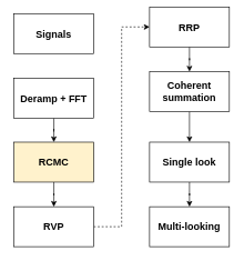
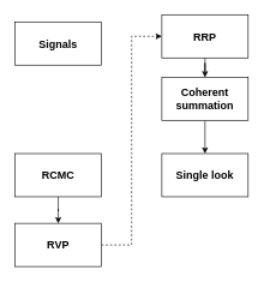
- <mxCell id="10" value="RRP" style="rounded=0;whiteSpace=wrap;html=1;fontStyle=1;fontSize=15;" vertex="1" parent="1"><mxGeometry x="224" y="10" width="120" height="60" as="geometry" /></mxCell>
+ <mxCell id="10" value="RRP" style="rounded=0;whiteSpace=wrap;html=1;fontStyle=1;fontSize=15;" vertex="1" parent="1"><mxGeometry x="224" y="20" width="120" height="60" as="geometry" /></mxCell>
- <mxCell id="2" value="Signals" style="rounded=0;whiteSpace=wrap;html=1;fontStyle=1;fontSize=15;" vertex="1" parent="1"><mxGeometry x="20" y="20" width="120" height="60" as="geometry" /></mxCell>
+ <mxCell id="2" value="Signals" style="rounded=0;whiteSpace=wrap;html=1;fontStyle=1;fontSize=15;" vertex="1" parent="1"><mxGeometry x="20" y="30" width="120" height="60" as="geometry" /></mxCell>
- <mxCell id="4" value="Deramp + FFT" style="rounded=0;whiteSpace=wrap;html=1;fontStyle=1;fontSize=15;" vertex="1" parent="1"><mxGeometry x="20" y="117" width="120" height="60" as="geometry" /></mxCell>
- <mxCell id="3" value="" style="edgeStyle=orthogonalEdgeStyle;rounded=0;orthogonalLoop=1;jettySize=auto;html=1;fontStyle=1;fontSize=15;" edge="1" parent="1" source="4" target="6"><mxGeometry relative="1" as="geometry" /></mxCell>
- <mxCell id="6" value="RCMC" style="rounded=0;whiteSpace=wrap;html=1;fontStyle=1;fontSize=15;fillColor=#fff2cc;" vertex="1" parent="1"><mxGeometry x="20" y="213" width="120" height="60" as="geometry" /></mxCell>
+ <mxCell id="6" value="RCMC" style="rounded=0;whiteSpace=wrap;html=1;fontStyle=1;fontSize=15;" vertex="1" parent="1"><mxGeometry x="20" y="213" width="120" height="60" as="geometry" /></mxCell>
- <mxCell id="13" value="" style="edgeStyle=orthogonalEdgeStyle;rounded=0;orthogonalLoop=1;jettySize=auto;html=1;fontStyle=1;fontSize=15;" edge="1" parent="1" source="14" target="15"><mxGeometry relative="1" as="geometry" /></mxCell>
- <mxCell id="15" value="Multi-looking" style="whiteSpace=wrap;html=1;rounded=0;fontStyle=1;fontSize=15;" vertex="1" parent="1"><mxGeometry x="224" y="310" width="120" height="60" as="geometry" /></mxCell>
